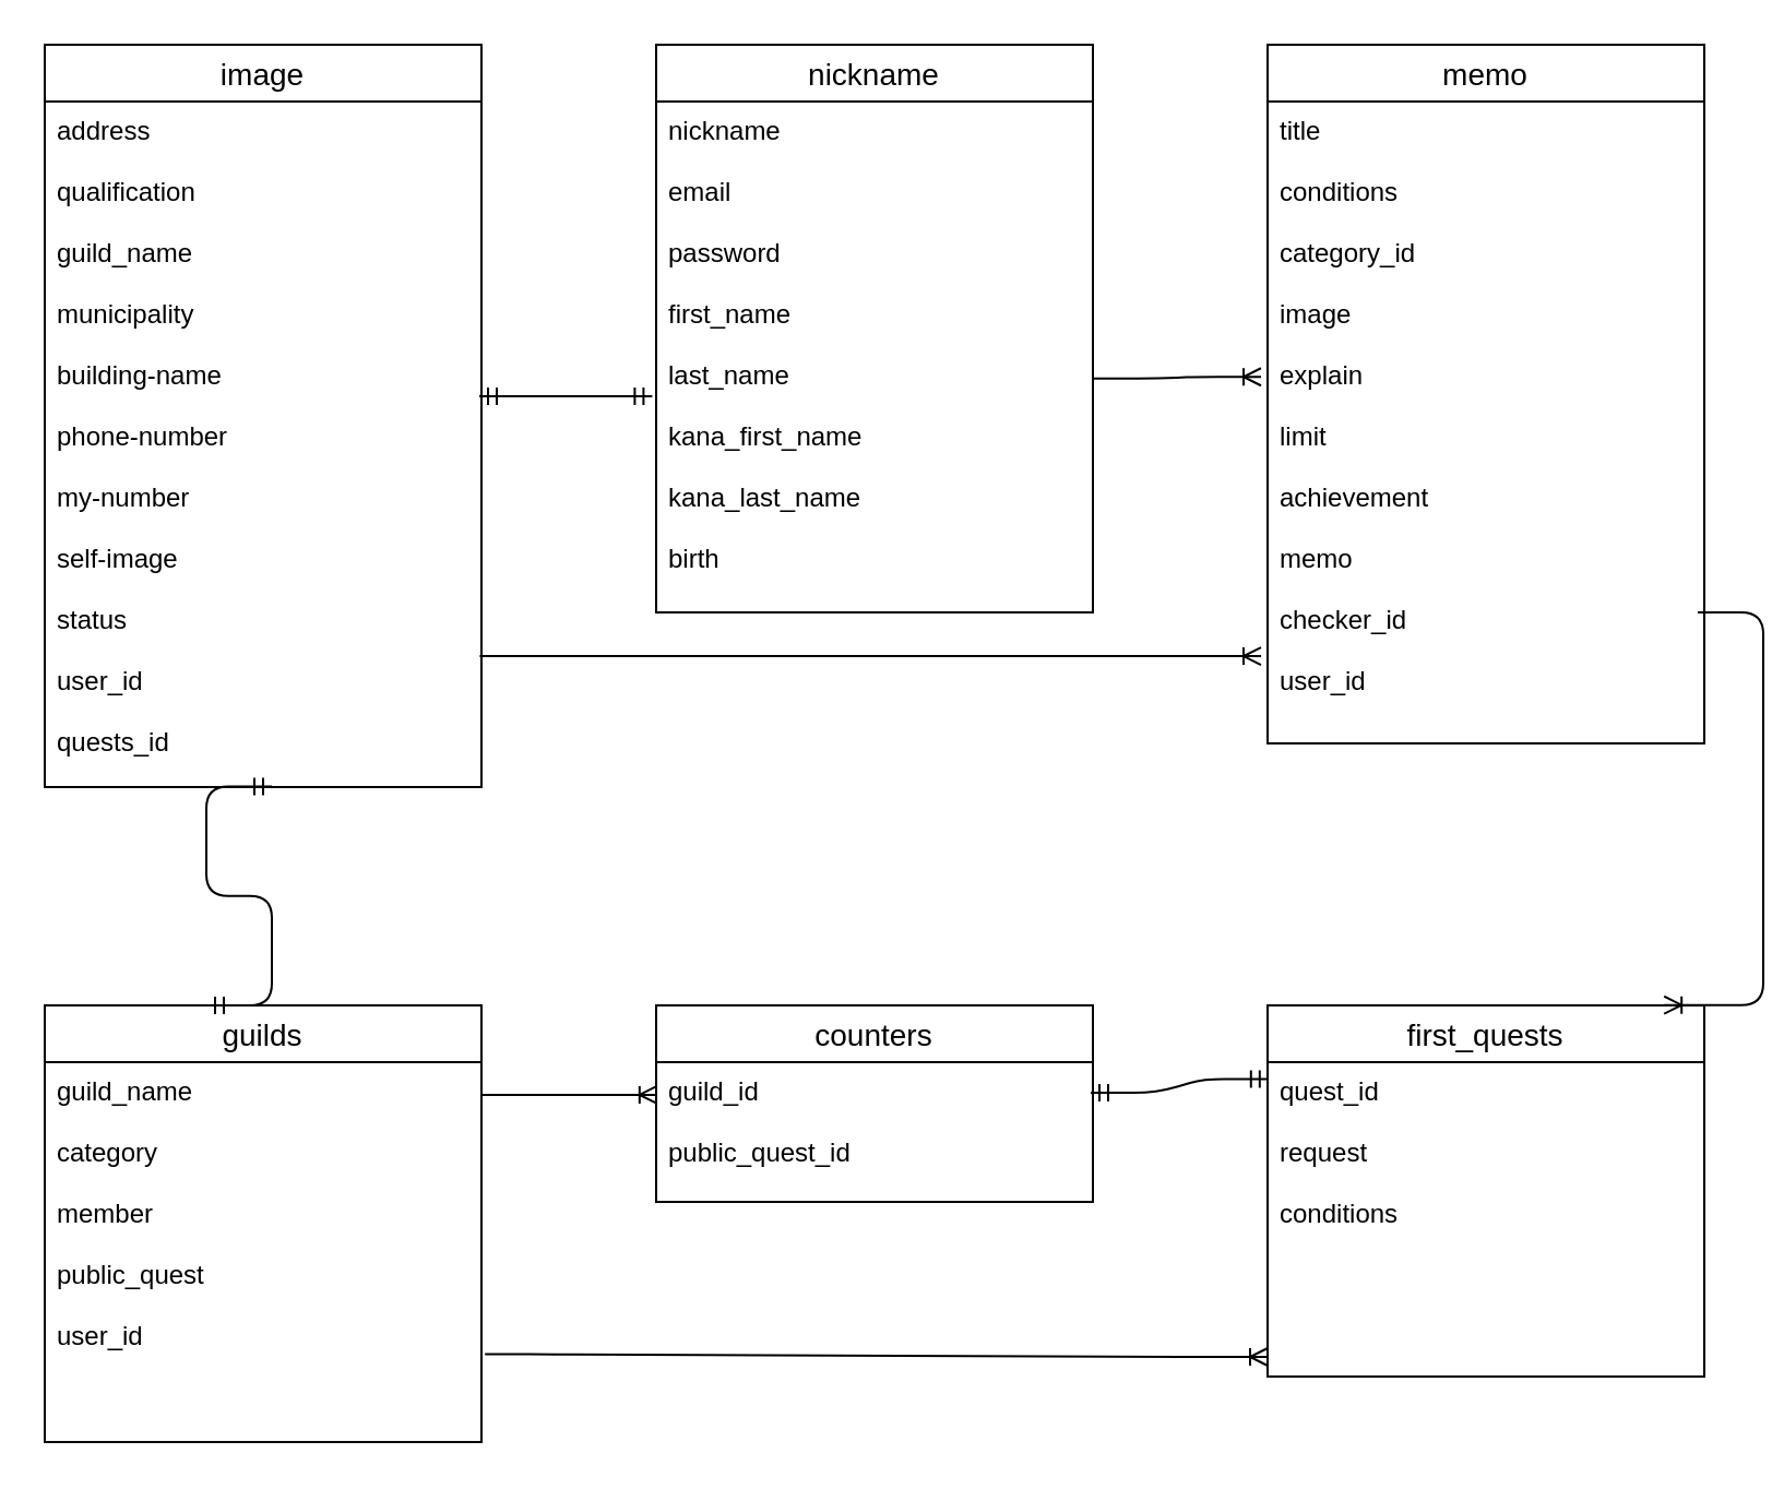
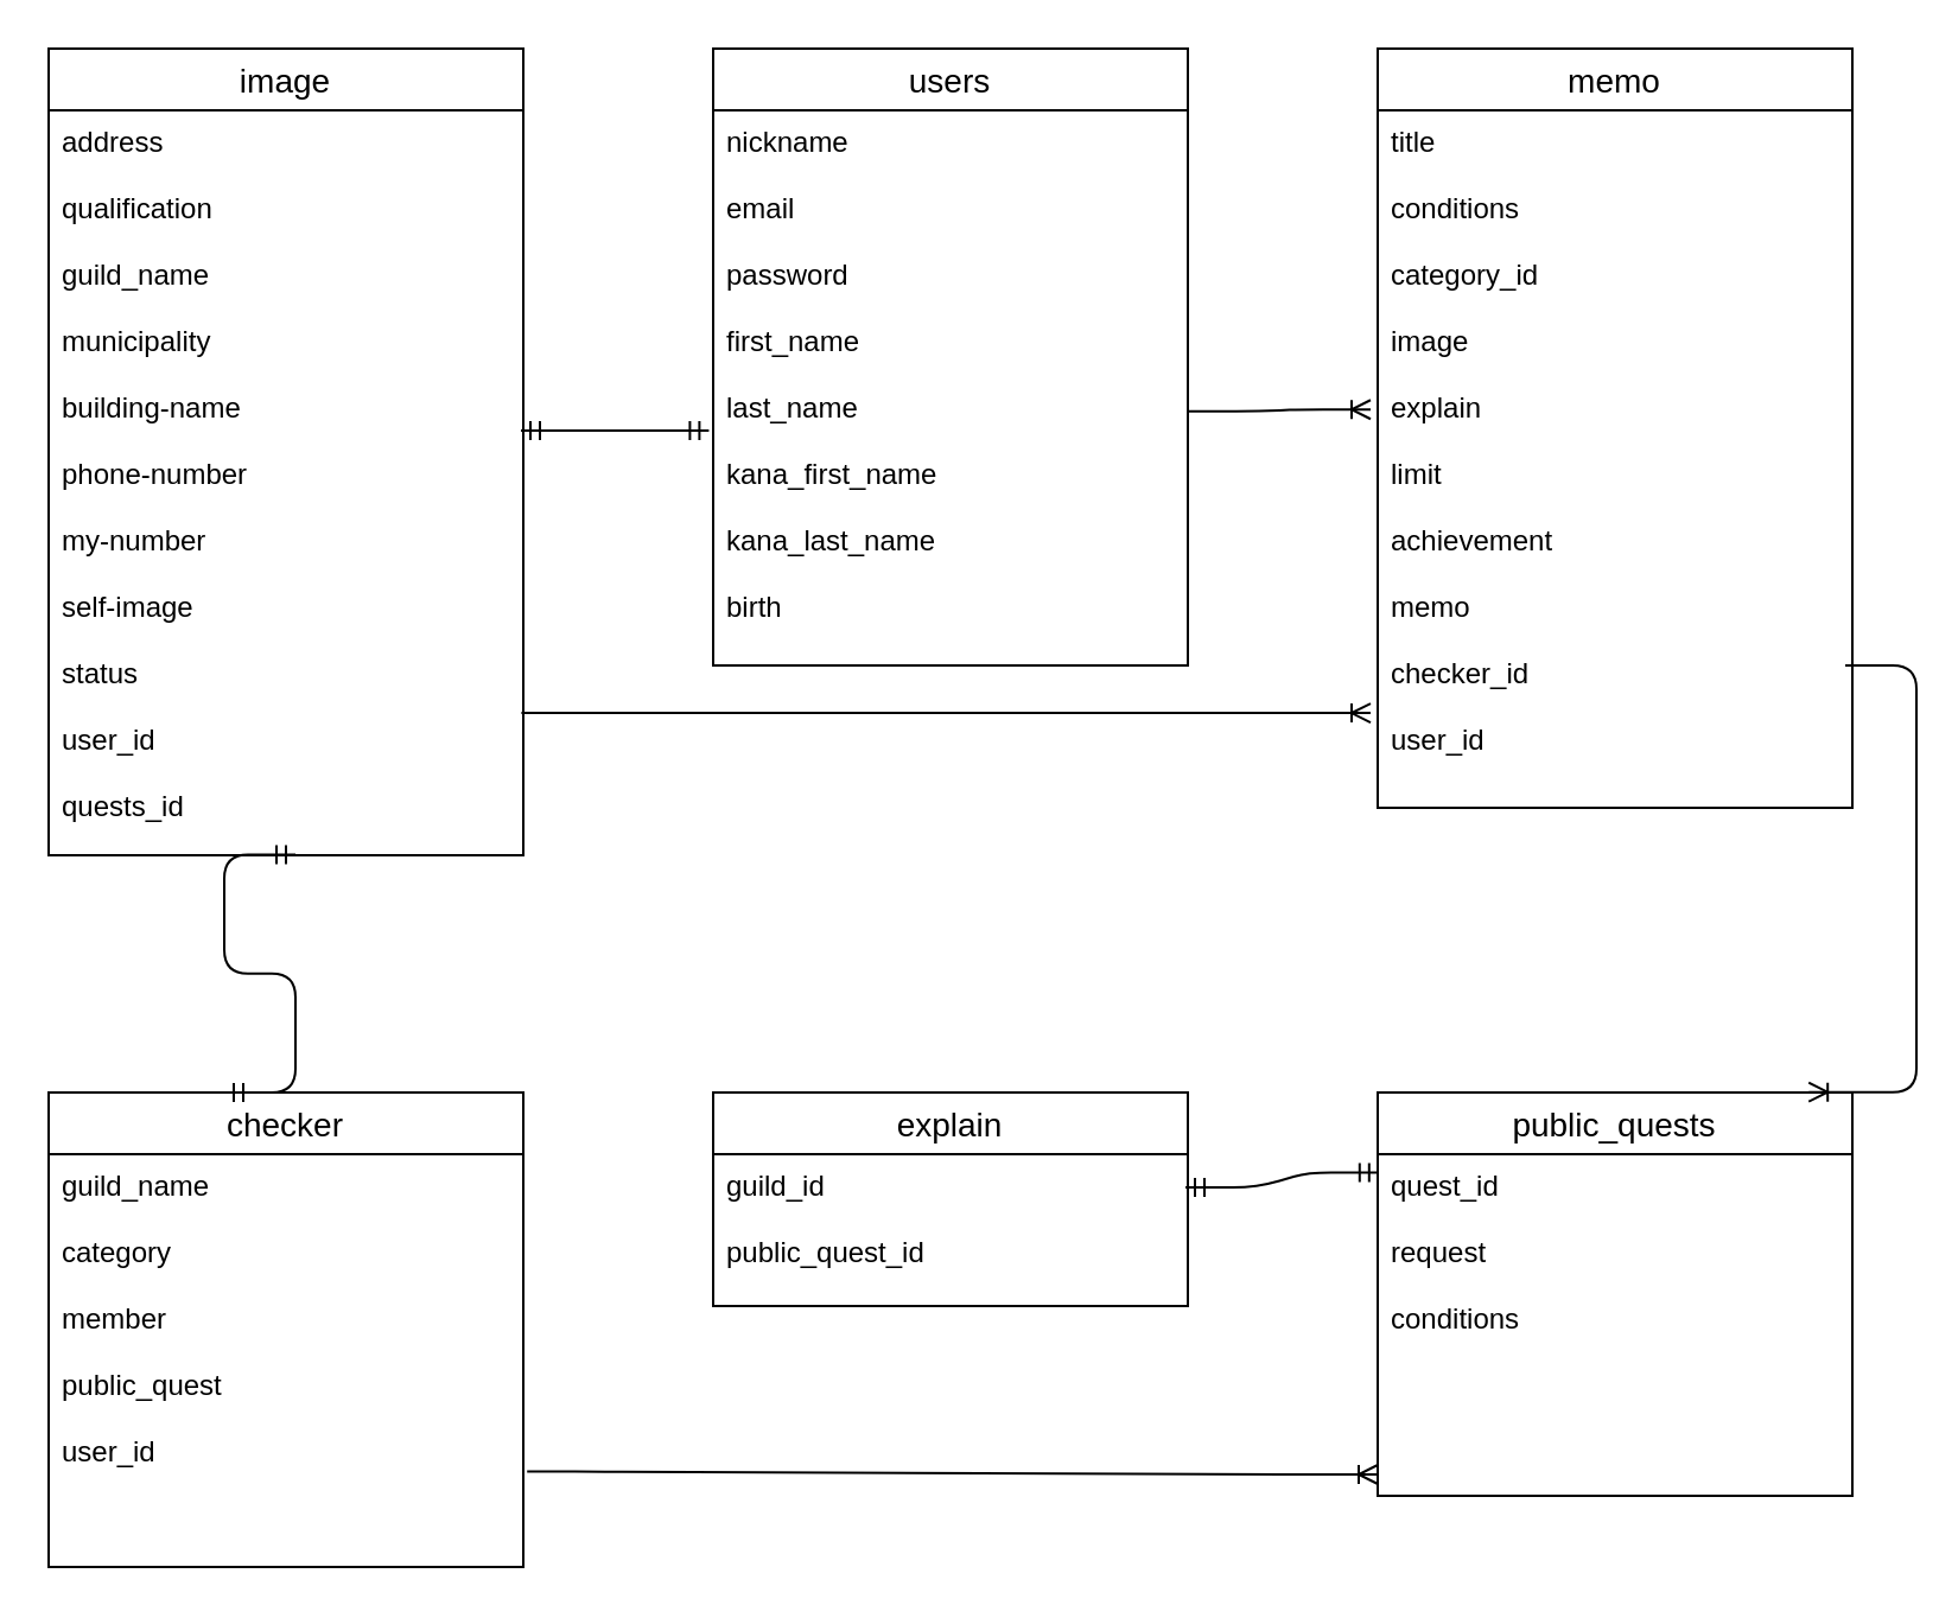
- <mxCell id="2" value="nickname" style="swimlane;fontStyle=0;childLayout=stackLayout;horizontal=1;startSize=26;horizontalStack=0;resizeParent=1;resizeParentMax=0;resizeLast=0;collapsible=1;marginBottom=0;align=center;fontSize=14;" parent="1" vertex="1"><mxGeometry x="300" y="20" width="200" height="260" as="geometry" /></mxCell>
+ <mxCell id="2" value="users" style="swimlane;fontStyle=0;childLayout=stackLayout;horizontal=1;startSize=26;horizontalStack=0;resizeParent=1;resizeParentMax=0;resizeLast=0;collapsible=1;marginBottom=0;align=center;fontSize=14;" parent="1" vertex="1"><mxGeometry x="300" y="20" width="200" height="260" as="geometry" /></mxCell>
- <mxCell id="6" value="guilds" style="swimlane;fontStyle=0;childLayout=stackLayout;horizontal=1;startSize=26;horizontalStack=0;resizeParent=1;resizeParentMax=0;resizeLast=0;collapsible=1;marginBottom=0;align=center;fontSize=14;" parent="1" vertex="1"><mxGeometry x="20" y="460" width="200" height="200" as="geometry" /></mxCell>
+ <mxCell id="6" value="checker" style="swimlane;fontStyle=0;childLayout=stackLayout;horizontal=1;startSize=26;horizontalStack=0;resizeParent=1;resizeParentMax=0;resizeLast=0;collapsible=1;marginBottom=0;align=center;fontSize=14;" parent="1" vertex="1"><mxGeometry x="20" y="460" width="200" height="200" as="geometry" /></mxCell>
- <mxCell id="13" value="counters" style="swimlane;fontStyle=0;childLayout=stackLayout;horizontal=1;startSize=26;horizontalStack=0;resizeParent=1;resizeParentMax=0;resizeLast=0;collapsible=1;marginBottom=0;align=center;fontSize=14;" parent="1" vertex="1"><mxGeometry x="300" y="460" width="200" height="90" as="geometry" /></mxCell>
+ <mxCell id="13" value="explain" style="swimlane;fontStyle=0;childLayout=stackLayout;horizontal=1;startSize=26;horizontalStack=0;resizeParent=1;resizeParentMax=0;resizeLast=0;collapsible=1;marginBottom=0;align=center;fontSize=14;" parent="1" vertex="1"><mxGeometry x="300" y="460" width="200" height="90" as="geometry" /></mxCell>
- <mxCell id="10" value="first_quests" style="swimlane;fontStyle=0;childLayout=stackLayout;horizontal=1;startSize=26;horizontalStack=0;resizeParent=1;resizeParentMax=0;resizeLast=0;collapsible=1;marginBottom=0;align=center;fontSize=14;" parent="1" vertex="1"><mxGeometry x="580" y="460" width="200" height="170" as="geometry" /></mxCell>
+ <mxCell id="10" value="public_quests" style="swimlane;fontStyle=0;childLayout=stackLayout;horizontal=1;startSize=26;horizontalStack=0;resizeParent=1;resizeParentMax=0;resizeLast=0;collapsible=1;marginBottom=0;align=center;fontSize=14;" parent="1" vertex="1"><mxGeometry x="580" y="460" width="200" height="170" as="geometry" /></mxCell>
- <mxCell id="18" value="" style="edgeStyle=entityRelationEdgeStyle;fontSize=12;html=1;endArrow=ERoneToMany;exitX=1.002;exitY=0.086;exitDx=0;exitDy=0;exitPerimeter=0;entryX=0.002;entryY=0.234;entryDx=0;entryDy=0;entryPerimeter=0;" parent="1" source="7" target="14" edge="1"><mxGeometry width="100" height="100" relative="1" as="geometry"><mxPoint x="360" y="380" as="sourcePoint" /><mxPoint x="460" y="280" as="targetPoint" /></mxGeometry></mxCell>
